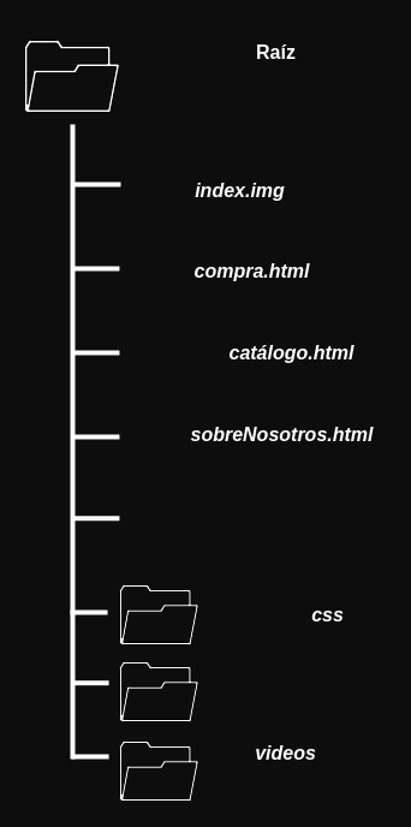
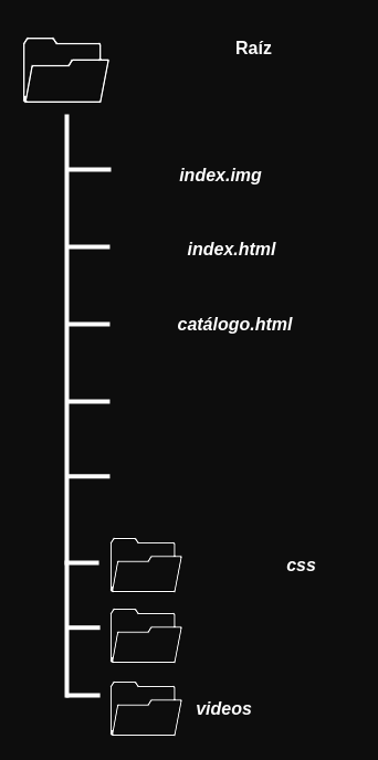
- <mxCell id="7" value="compra.html" style="text;html=1;align=center;verticalAlign=middle;whiteSpace=wrap;rounded=0;glass=0;fontColor=#FFFFFF;fontSize=16;fontStyle=3" parent="1" vertex="1"><mxGeometry x="148.95" y="210" width="121.05" height="30" as="geometry" /></mxCell>
+ <mxCell id="7" value="index.html" style="text;html=1;align=center;verticalAlign=middle;whiteSpace=wrap;rounded=0;glass=0;fontColor=#FFFFFF;fontSize=16;fontStyle=3" parent="1" vertex="1"><mxGeometry x="148.95" y="210" width="121.05" height="30" as="geometry" /></mxCell>
- <mxCell id="26" value="catálogo.html" style="text;html=1;align=center;verticalAlign=middle;whiteSpace=wrap;rounded=0;glass=0;fontColor=#FFFFFF;fontSize=16;fontStyle=3" vertex="1" parent="1"><mxGeometry x="182" y="278" width="121.05" height="30" as="geometry" /></mxCell>
+ <mxCell id="26" value="catálogo.html" style="text;html=1;align=center;verticalAlign=middle;whiteSpace=wrap;rounded=0;glass=0;fontColor=#FFFFFF;fontSize=16;fontStyle=3" vertex="1" parent="1"><mxGeometry x="152" y="278" width="121.05" height="30" as="geometry" /></mxCell>
- <mxCell id="9" value="sobreNosotros.html" style="text;html=1;align=center;verticalAlign=middle;whiteSpace=wrap;rounded=0;glass=0;fontColor=#FFFFFF;fontSize=16;fontStyle=3" parent="1" vertex="1"><mxGeometry x="148.95" y="346" width="171.05" height="30" as="geometry" /></mxCell>
- <mxCell id="15" value="videos" style="text;html=1;align=center;verticalAlign=middle;whiteSpace=wrap;rounded=0;glass=0;fontColor=#FFFFFF;fontSize=16;fontStyle=3" parent="1" vertex="1"><mxGeometry x="199.74" y="611" width="75.26" height="30" as="geometry" /></mxCell>
+ <mxCell id="15" value="videos" style="text;html=1;align=center;verticalAlign=middle;whiteSpace=wrap;rounded=0;glass=0;fontColor=#FFFFFF;fontSize=16;fontStyle=3" parent="1" vertex="1"><mxGeometry x="164.74" y="626" width="75.26" height="30" as="geometry" /></mxCell>
